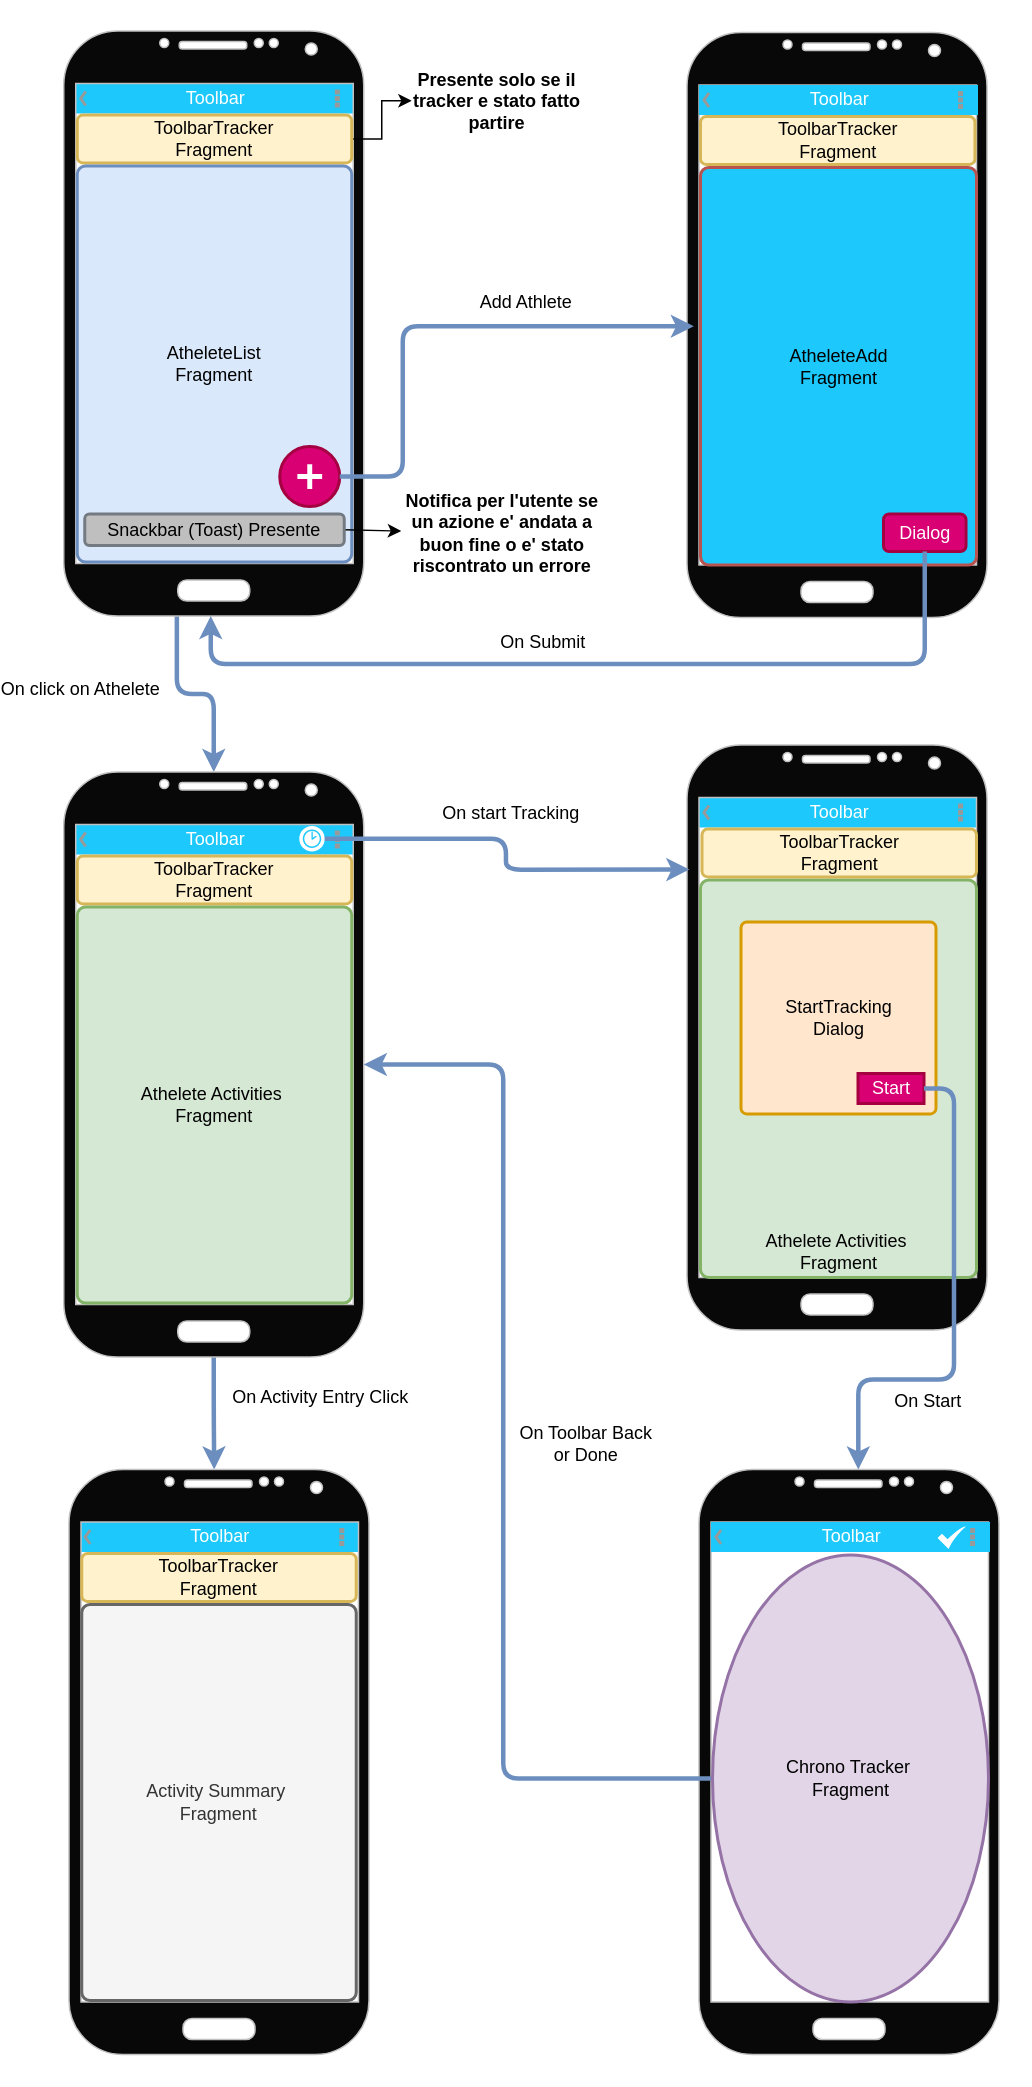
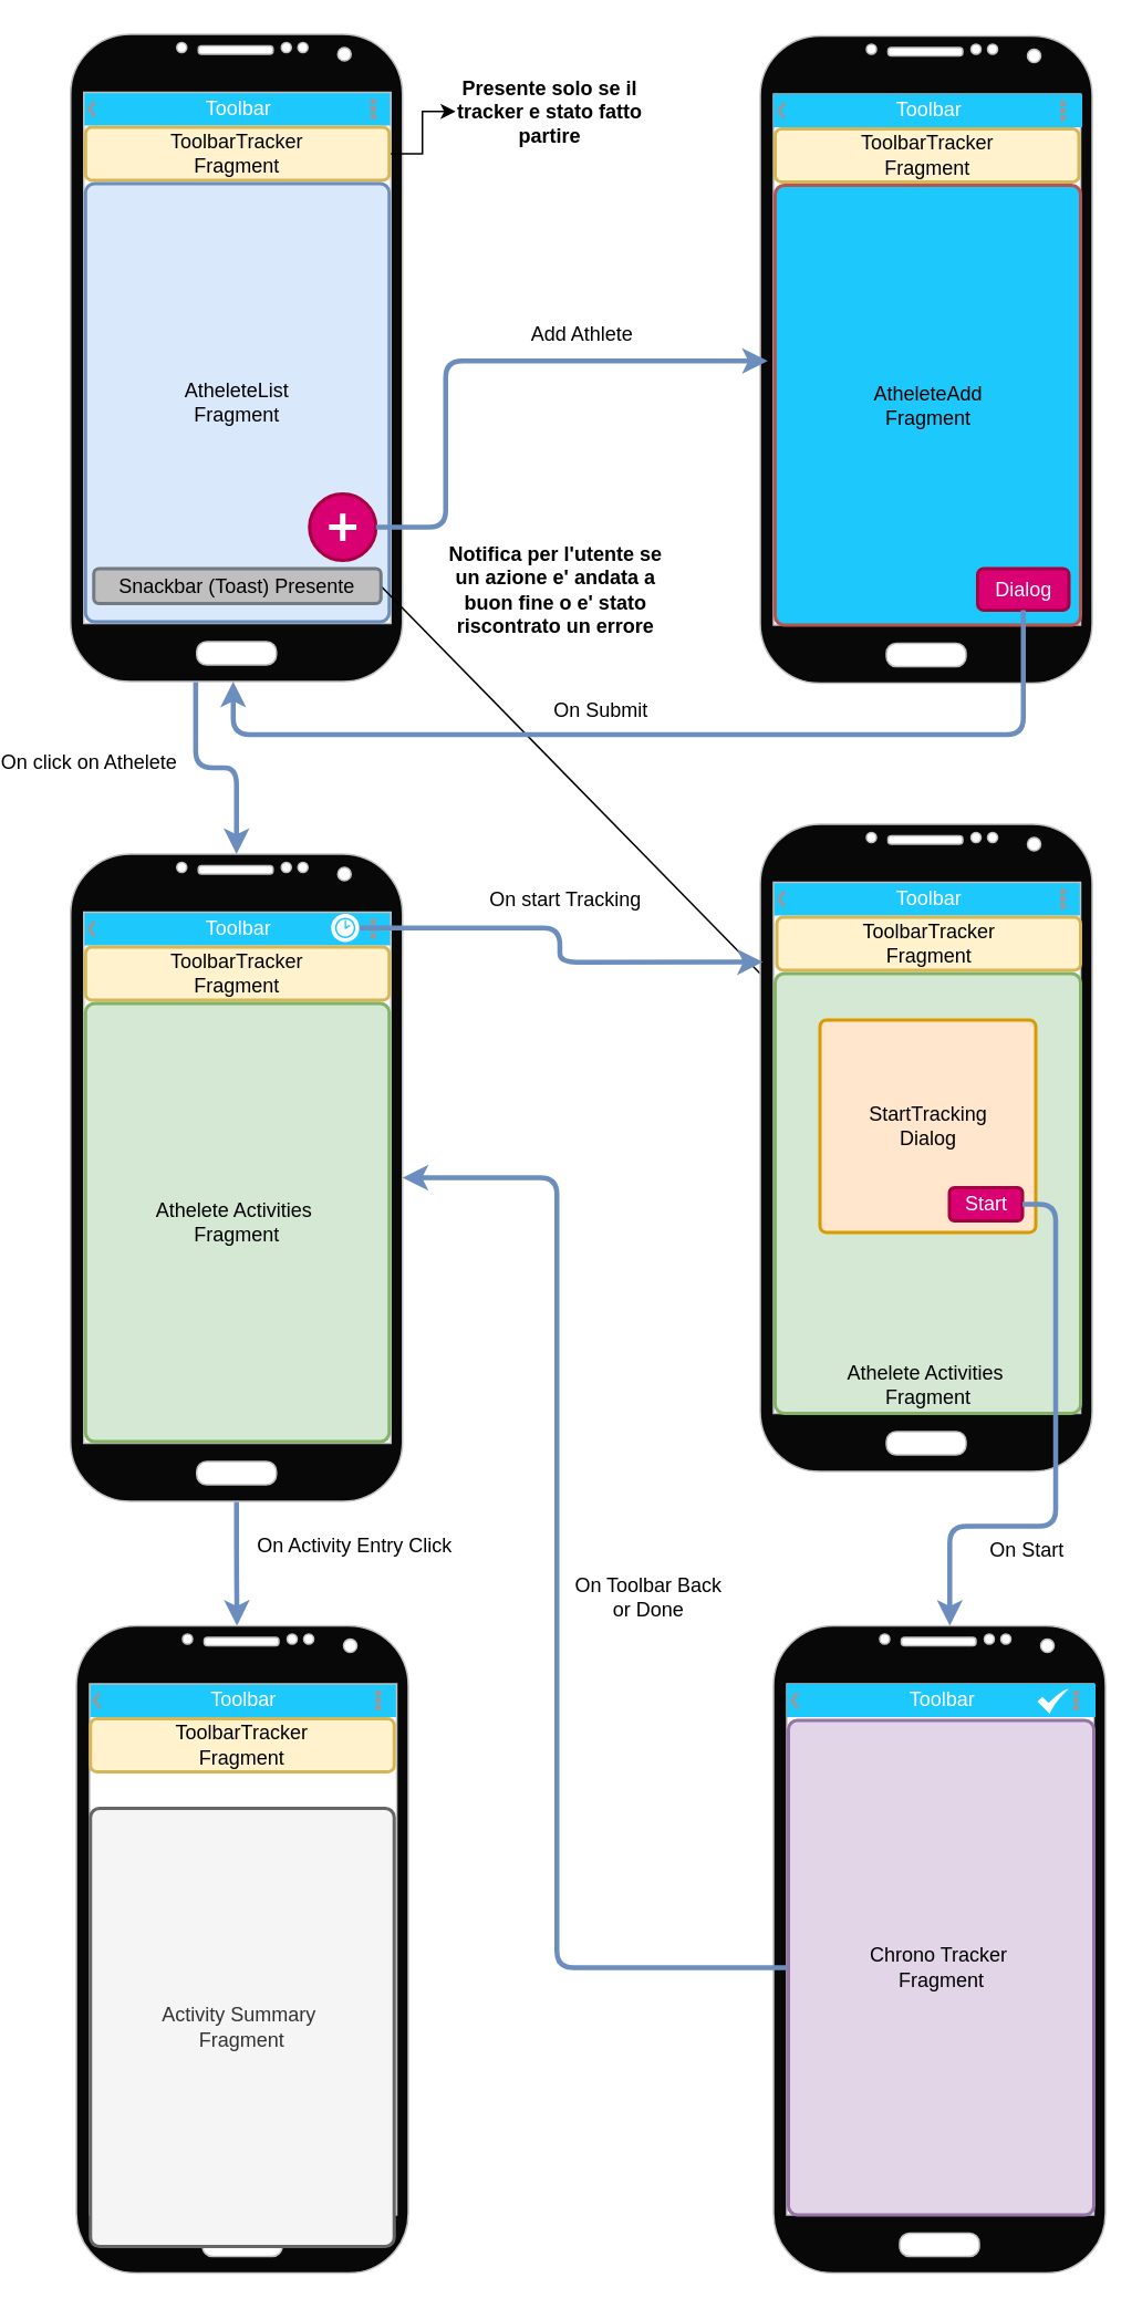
- <mxCell id="14" style="edgeStyle=none;rounded=0;orthogonalLoop=1;jettySize=auto;html=1;exitX=1;exitY=0.5;exitDx=0;exitDy=0;" parent="1" source="15" target="16" edge="1"><mxGeometry relative="1" as="geometry"><mxPoint x="-21" y="306" as="targetPoint" /></mxGeometry></mxCell>
+ <mxCell id="14" style="edgeStyle=none;rounded=0;orthogonalLoop=1;jettySize=auto;html=1;exitX=1;exitY=0.5;exitDx=0;exitDy=0;" parent="1" source="15" target="36" edge="1"><mxGeometry relative="1" as="geometry"><mxPoint x="-21" y="306" as="targetPoint" /></mxGeometry></mxCell>
- <mxCell id="36" value="Start" style="whiteSpace=wrap;html=1;strokeColor=#A50040;strokeWidth=2;fillColor=#d80073;fontColor=#ffffff;rounded=0;" parent="1" vertex="1"><mxGeometry x="549.5" y="715" width="44" height="20" as="geometry" /></mxCell>
+ <mxCell id="36" value="Start" style="rounded=1;whiteSpace=wrap;html=1;strokeColor=#A50040;strokeWidth=2;fillColor=#d80073;fontColor=#ffffff;" parent="1" vertex="1"><mxGeometry x="549.5" y="715" width="44" height="20" as="geometry" /></mxCell>
- <mxCell id="41" value="Chrono Tracker&amp;nbsp;&lt;br&gt;Fragment" style="ellipse;whiteSpace=wrap;html=1;strokeColor=#9673a6;strokeWidth=2;fillColor=#e1d5e7;arcSize=3;verticalAlign=middle;" parent="1" vertex="1"><mxGeometry x="452.5" y="1036" width="184" height="298" as="geometry" /></mxCell>
+ <mxCell id="41" value="Chrono Tracker&amp;nbsp;&lt;br&gt;Fragment" style="rounded=1;whiteSpace=wrap;html=1;strokeColor=#9673a6;strokeWidth=2;fillColor=#e1d5e7;arcSize=3;verticalAlign=middle;" parent="1" vertex="1"><mxGeometry x="452.5" y="1036" width="184" height="298" as="geometry" /></mxCell>
- <mxCell id="50" value="Activity Summary&amp;nbsp;&lt;br&gt;Fragment" style="rounded=1;whiteSpace=wrap;html=1;strokeColor=#666666;strokeWidth=2;fillColor=#f5f5f5;arcSize=3;verticalAlign=middle;fontColor=#333333;" parent="1" vertex="1"><mxGeometry x="32" y="1069" width="183" height="264" as="geometry" /></mxCell>
+ <mxCell id="50" value="Activity Summary&amp;nbsp;&lt;br&gt;Fragment" style="rounded=1;whiteSpace=wrap;html=1;strokeColor=#666666;strokeWidth=2;fillColor=#f5f5f5;arcSize=3;verticalAlign=middle;fontColor=#333333;" parent="1" vertex="1"><mxGeometry x="32" y="1089" width="183" height="264" as="geometry" /></mxCell>
